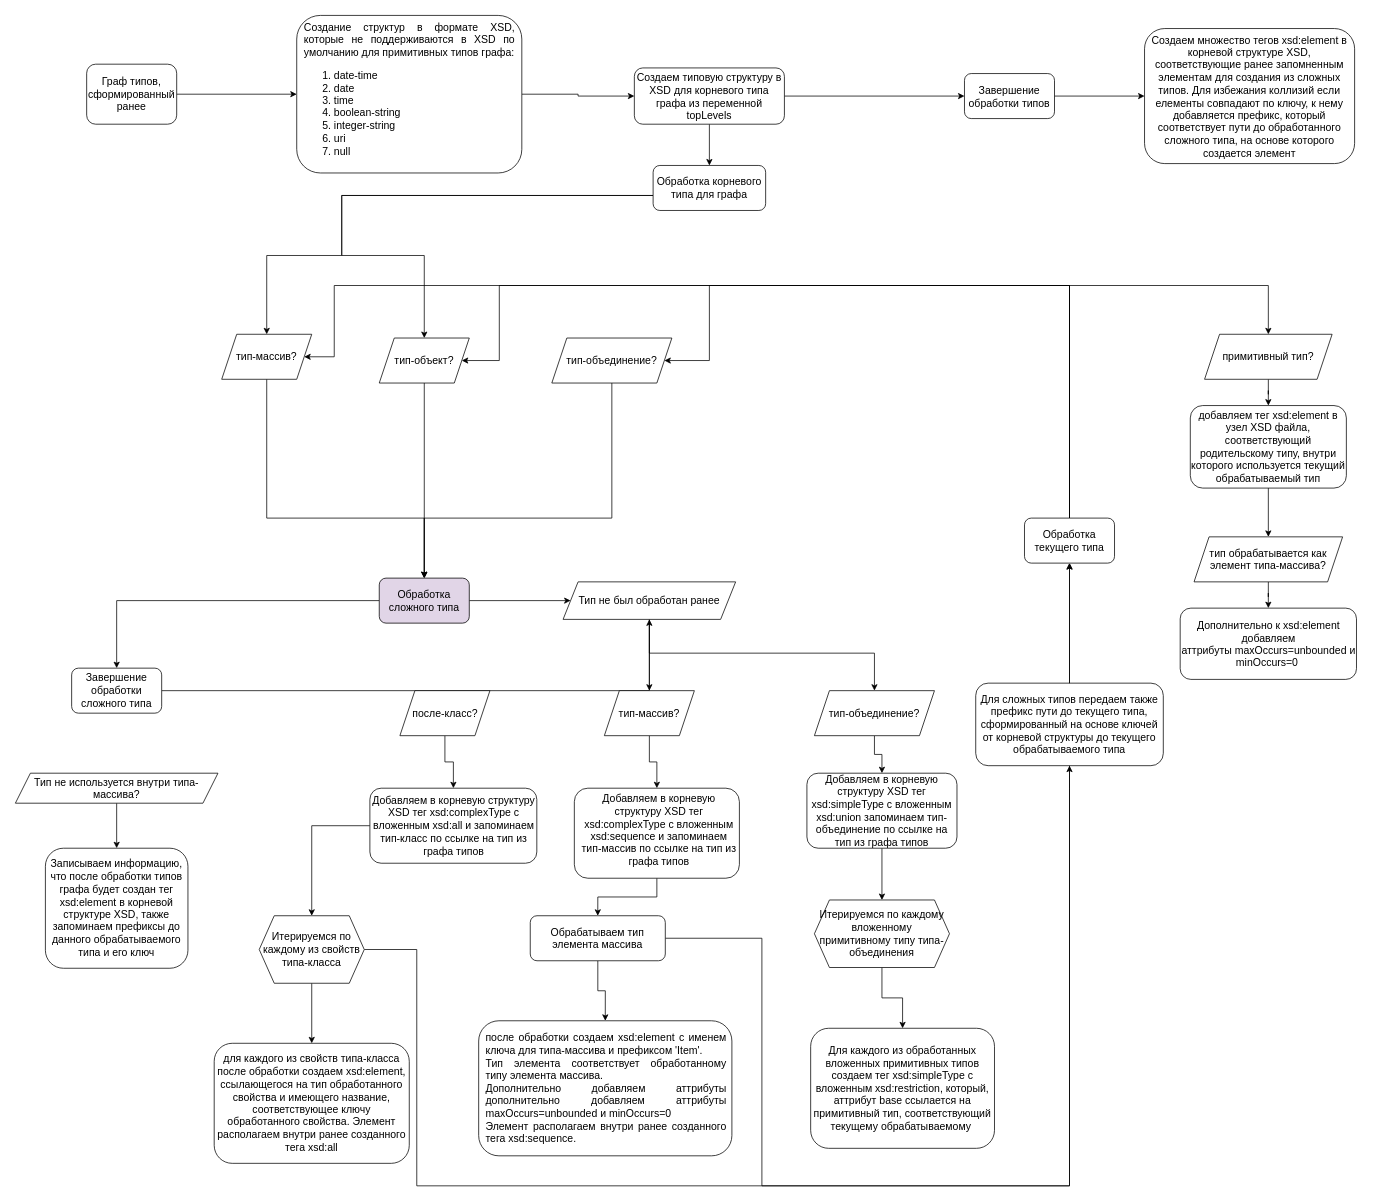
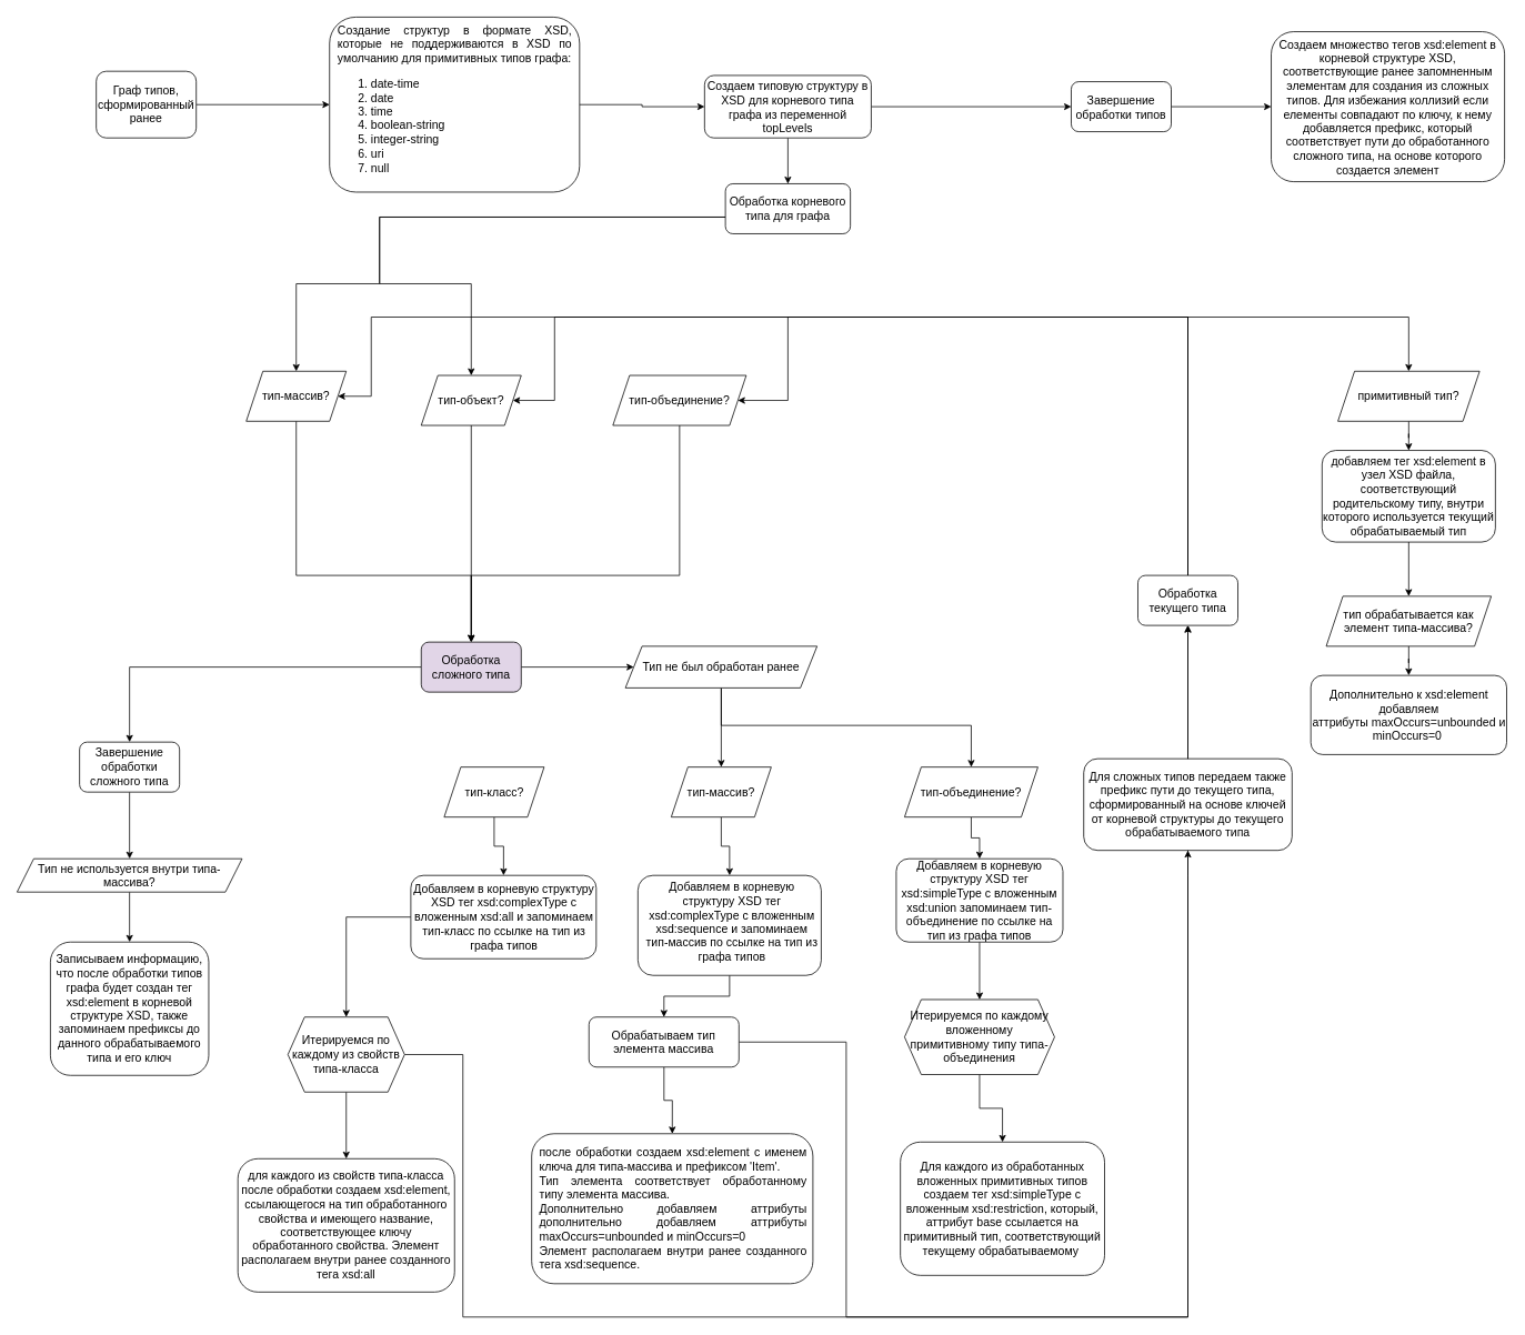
- <mxCell id="25" style="edgeStyle=orthogonalEdgeStyle;rounded=0;orthogonalLoop=1;jettySize=auto;html=1;fontSize=14;" edge="1" parent="1" source="26" target="17"><mxGeometry relative="1" as="geometry"><mxPoint x="155" y="1040" as="targetPoint" /></mxGeometry></mxCell>
+ <mxCell id="25" style="edgeStyle=orthogonalEdgeStyle;rounded=0;orthogonalLoop=1;jettySize=auto;html=1;entryX=0.5;entryY=0;entryDx=0;entryDy=0;fontSize=14;" edge="1" parent="1" source="26" target="28"><mxGeometry relative="1" as="geometry"><mxPoint x="155" y="1040" as="targetPoint" /></mxGeometry></mxCell>
- <mxCell id="31" value="после-класс?" style="shape=parallelogram;perimeter=parallelogramPerimeter;whiteSpace=wrap;html=1;fixedSize=1;fontSize=14;" vertex="1" parent="1"><mxGeometry x="532.5" y="920" width="120" height="60" as="geometry" /></mxCell>
+ <mxCell id="31" value="тип-класс?" style="shape=parallelogram;perimeter=parallelogramPerimeter;whiteSpace=wrap;html=1;fixedSize=1;fontSize=14;" vertex="1" parent="1"><mxGeometry x="532.5" y="920" width="120" height="60" as="geometry" /></mxCell>
